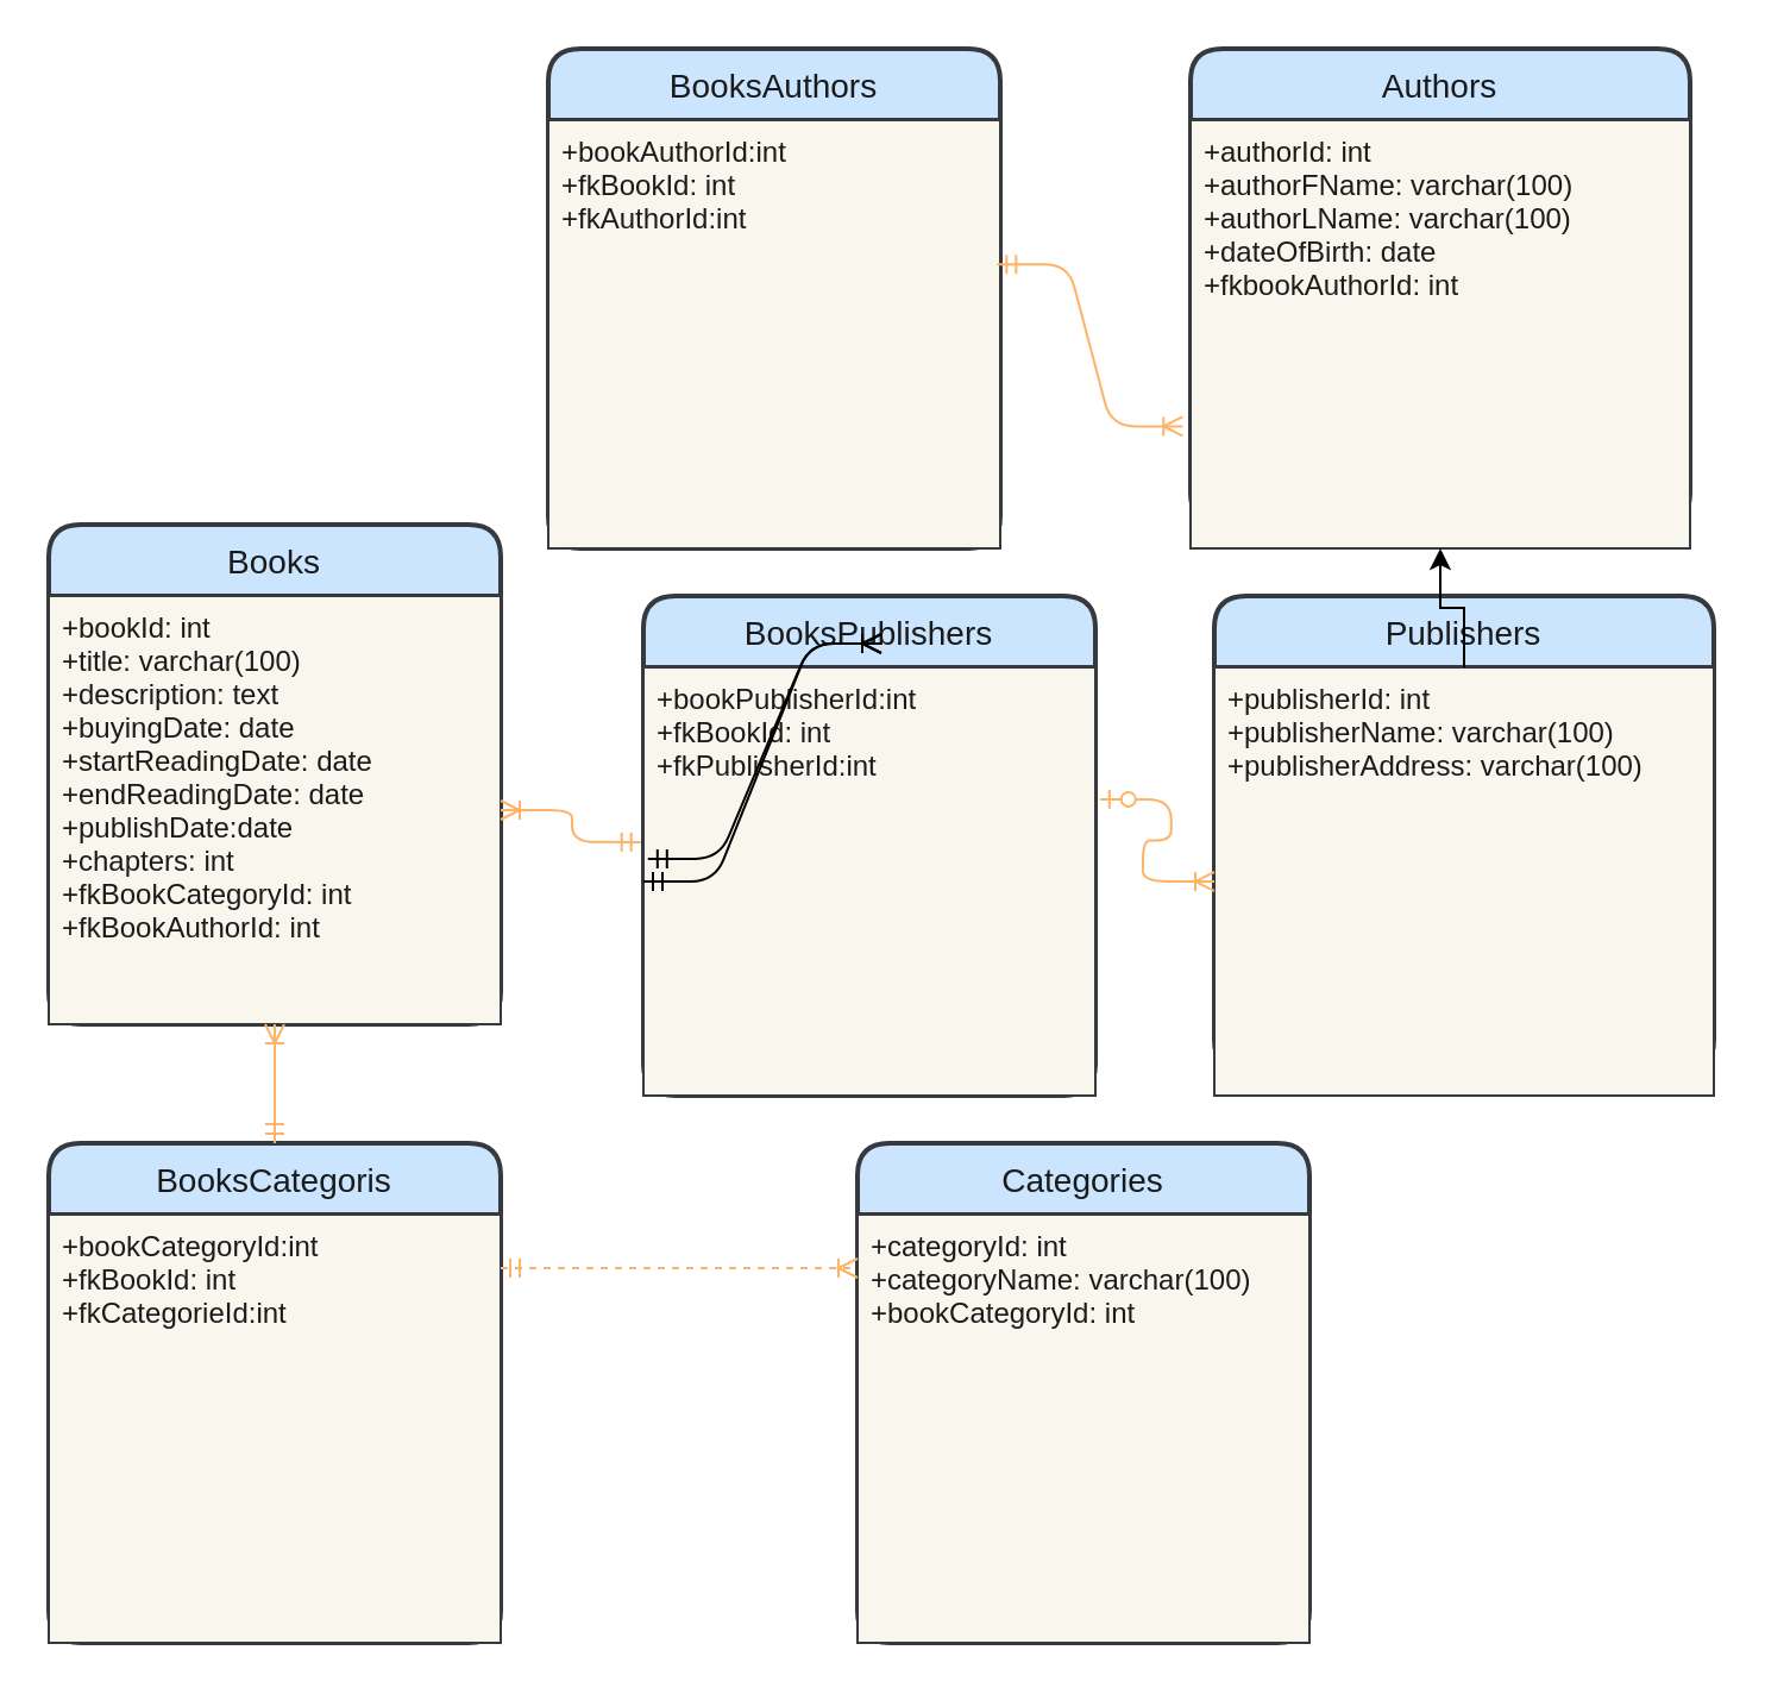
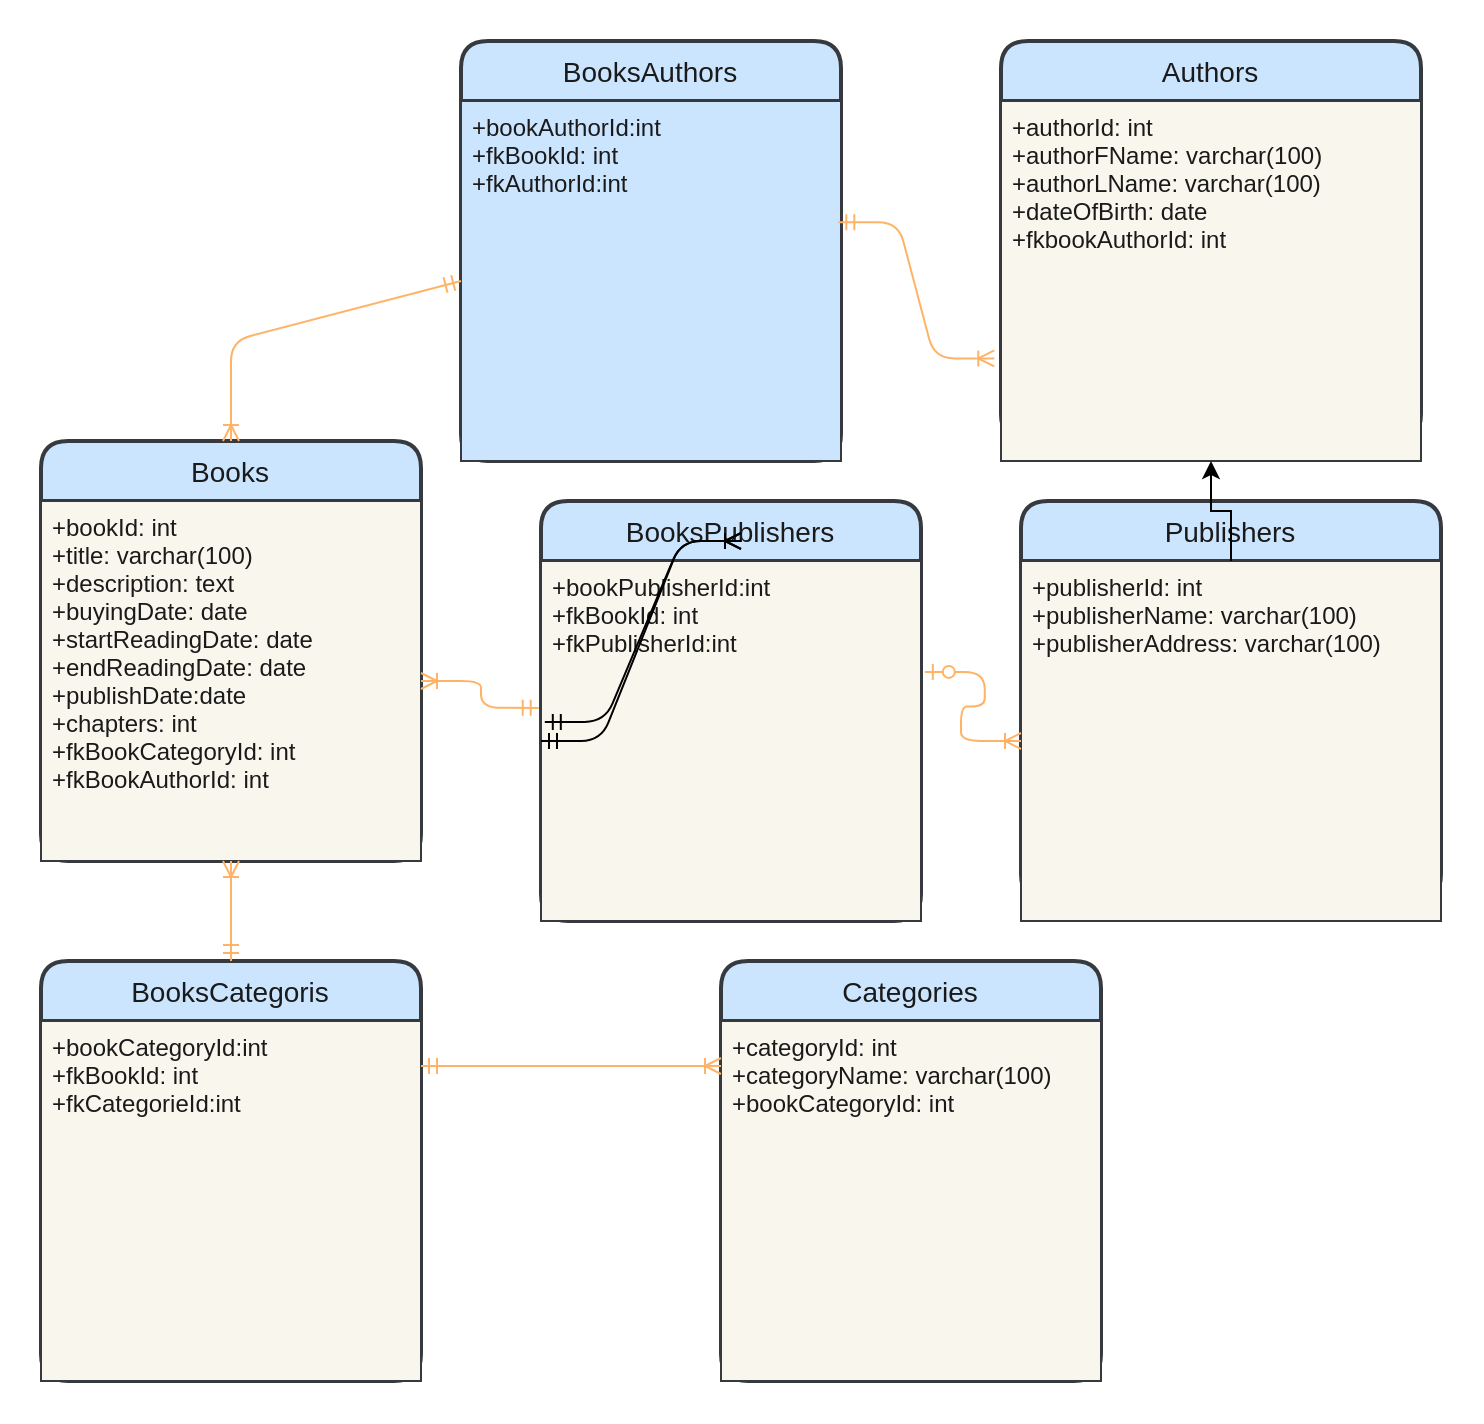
- <mxCell id="16" value="+bookAuthorId:int&#10;+fkBookId: int&#10;+fkAuthorId:int&#10;&#10;" style="align=left;strokeColor=#36393d;fillColor=#f9f7ed;spacingLeft=4;fontSize=12;verticalAlign=top;resizable=0;rotatable=0;part=1;fontColor=#1A1A1A;" parent="15" vertex="1"><mxGeometry y="30" width="190" height="180" as="geometry" /></mxCell>
+ <mxCell id="16" value="+bookAuthorId:int&#10;+fkBookId: int&#10;+fkAuthorId:int&#10;&#10;" style="align=left;strokeColor=#36393d;fillColor=#cce5ff;spacingLeft=4;fontSize=12;verticalAlign=top;resizable=0;rotatable=0;part=1;fontColor=#1A1A1A;" parent="15" vertex="1"><mxGeometry y="30" width="190" height="180" as="geometry" /></mxCell>
+ <mxCell id="20" value="" style="fontSize=12;html=1;endArrow=ERoneToMany;startArrow=ERmandOne;fontColor=#1A1A1A;strokeColor=#FFB366;entryX=0.5;entryY=0;entryDx=0;entryDy=0;exitX=0;exitY=0.5;exitDx=0;exitDy=0;" parent="1" target="2" edge="1" source="16"><mxGeometry width="100" height="100" relative="1" as="geometry"><mxPoint x="240" y="170" as="sourcePoint" /><mxPoint x="390" y="390" as="targetPoint" /><Array as="points"><mxPoint x="115" y="170" /><mxPoint x="115" y="200" /></Array></mxGeometry></mxCell>
- <mxCell id="19" value="" style="fontSize=12;html=1;endArrow=ERoneToMany;startArrow=ERmandOne;fontColor=#1A1A1A;strokeColor=#FFB366;exitX=1;exitY=0.25;exitDx=0;exitDy=0;entryX=0;entryY=0.25;entryDx=0;entryDy=0;dashed=1;" parent="1" source="12" target="9" edge="1"><mxGeometry width="100" height="100" relative="1" as="geometry"><mxPoint x="290" y="530" as="sourcePoint" /><mxPoint x="390" y="430" as="targetPoint" /></mxGeometry></mxCell>
+ <mxCell id="19" value="" style="fontSize=12;html=1;endArrow=ERoneToMany;startArrow=ERmandOne;fontColor=#1A1A1A;strokeColor=#FFB366;exitX=1;exitY=0.25;exitDx=0;exitDy=0;entryX=0;entryY=0.25;entryDx=0;entryDy=0;" parent="1" source="12" target="9" edge="1"><mxGeometry width="100" height="100" relative="1" as="geometry"><mxPoint x="290" y="530" as="sourcePoint" /><mxPoint x="390" y="430" as="targetPoint" /></mxGeometry></mxCell>
